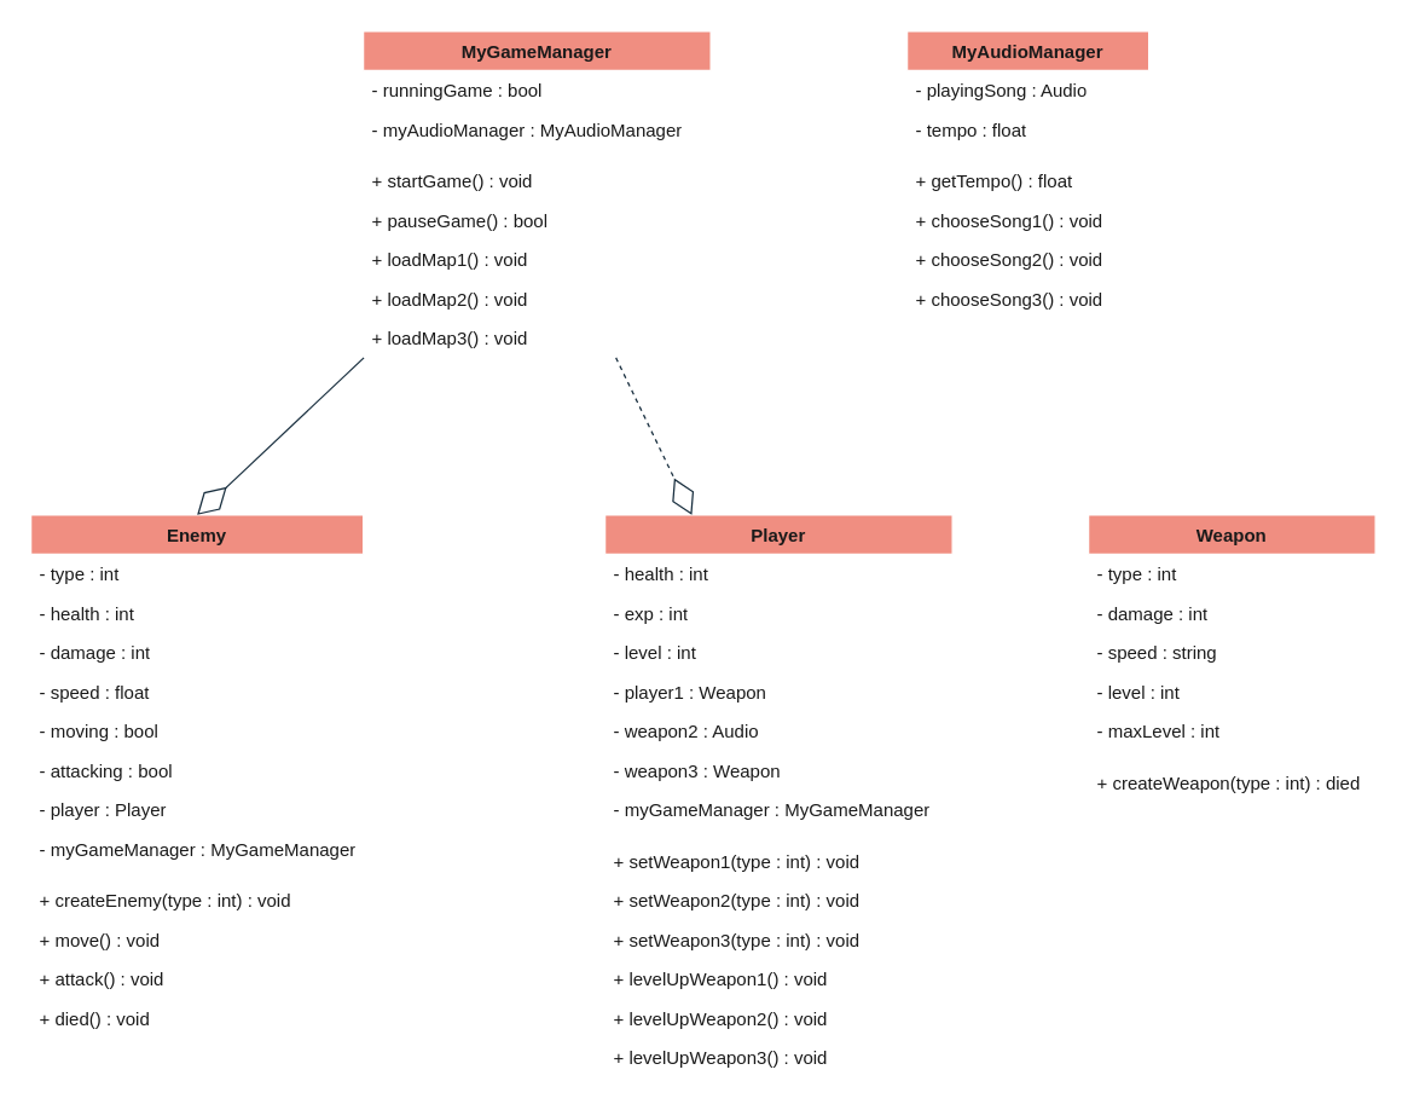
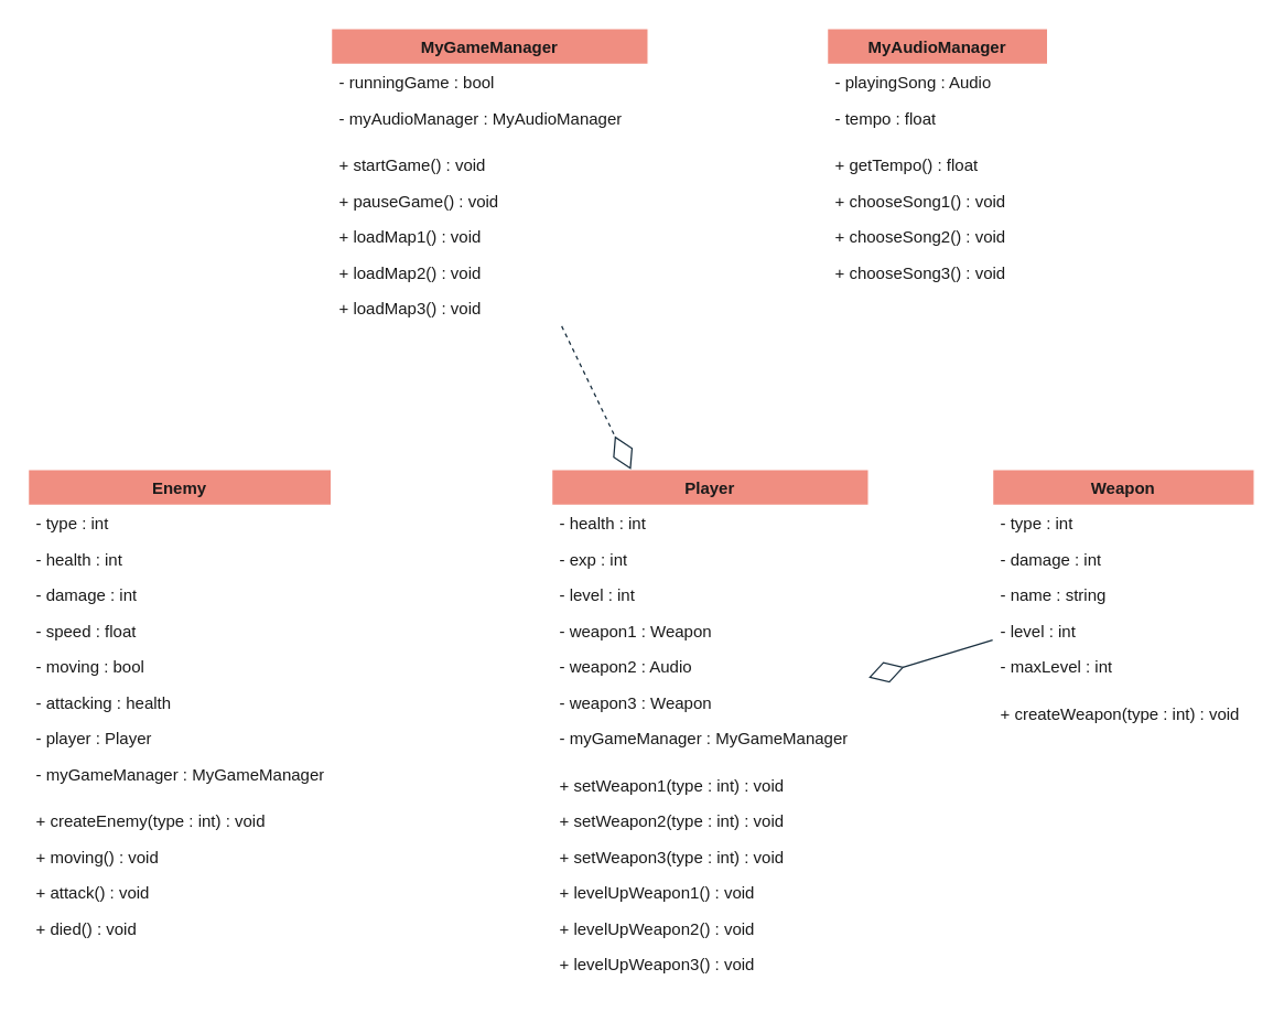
- <mxCell id="7" value="+ pauseGame() : bool" style="text;strokeColor=none;fillColor=none;align=left;verticalAlign=top;spacingLeft=4;spacingRight=4;overflow=hidden;rotatable=0;points=[[0,0.5],[1,0.5]];portConstraint=eastwest;whiteSpace=wrap;html=1;fontColor=#1A1A1A;" vertex="1" parent="2"><mxGeometry y="112" width="230" height="26" as="geometry" /></mxCell>
+ <mxCell id="7" value="+ pauseGame() : void" style="text;strokeColor=none;fillColor=none;align=left;verticalAlign=top;spacingLeft=4;spacingRight=4;overflow=hidden;rotatable=0;points=[[0,0.5],[1,0.5]];portConstraint=eastwest;whiteSpace=wrap;html=1;fontColor=#1A1A1A;" vertex="1" parent="2"><mxGeometry y="112" width="230" height="26" as="geometry" /></mxCell>
- <mxCell id="56" value="" style="endArrow=diamondThin;endFill=0;endSize=24;html=1;rounded=0;strokeColor=#182E3E;fontColor=#1A1A1A;entryX=0.5;entryY=0;entryDx=0;entryDy=0;" edge="1" parent="1" source="2" target="19"><mxGeometry width="160" relative="1" as="geometry"><mxPoint x="510" y="320" as="sourcePoint" /><mxPoint x="670" y="320" as="targetPoint" /></mxGeometry></mxCell>
- <mxCell id="51" value="- speed : string" style="text;strokeColor=none;fillColor=none;align=left;verticalAlign=top;spacingLeft=4;spacingRight=4;overflow=hidden;rotatable=0;points=[[0,0.5],[1,0.5]];portConstraint=eastwest;whiteSpace=wrap;html=1;fontColor=#1A1A1A;" vertex="1" parent="48"><mxGeometry y="78" width="190" height="26" as="geometry" /></mxCell>
+ <mxCell id="51" value="- name : string" style="text;strokeColor=none;fillColor=none;align=left;verticalAlign=top;spacingLeft=4;spacingRight=4;overflow=hidden;rotatable=0;points=[[0,0.5],[1,0.5]];portConstraint=eastwest;whiteSpace=wrap;html=1;fontColor=#1A1A1A;" vertex="1" parent="48"><mxGeometry y="78" width="190" height="26" as="geometry" /></mxCell>
- <mxCell id="37" value="- player1 : Weapon" style="text;strokeColor=none;fillColor=none;align=left;verticalAlign=top;spacingLeft=4;spacingRight=4;overflow=hidden;rotatable=0;points=[[0,0.5],[1,0.5]];portConstraint=eastwest;whiteSpace=wrap;html=1;fontColor=#1A1A1A;" vertex="1" parent="33"><mxGeometry y="104" width="230" height="26" as="geometry" /></mxCell>
+ <mxCell id="37" value="- weapon1 : Weapon" style="text;strokeColor=none;fillColor=none;align=left;verticalAlign=top;spacingLeft=4;spacingRight=4;overflow=hidden;rotatable=0;points=[[0,0.5],[1,0.5]];portConstraint=eastwest;whiteSpace=wrap;html=1;fontColor=#1A1A1A;" vertex="1" parent="33"><mxGeometry y="104" width="230" height="26" as="geometry" /></mxCell>
+ <mxCell id="58" value="" style="endArrow=diamondThin;endFill=0;endSize=24;html=1;rounded=0;strokeColor=#182E3E;fontColor=#1A1A1A;" edge="1" parent="1" source="48" target="33"><mxGeometry width="160" relative="1" as="geometry"><mxPoint x="560" y="450" as="sourcePoint" /><mxPoint x="720" y="450" as="targetPoint" /></mxGeometry></mxCell>
- <mxCell id="25" value="- attacking : bool" style="text;strokeColor=none;fillColor=none;align=left;verticalAlign=top;spacingLeft=4;spacingRight=4;overflow=hidden;rotatable=0;points=[[0,0.5],[1,0.5]];portConstraint=eastwest;whiteSpace=wrap;html=1;fontColor=#1A1A1A;" vertex="1" parent="19"><mxGeometry y="156" width="220" height="26" as="geometry" /></mxCell>
+ <mxCell id="25" value="- attacking : health" style="text;strokeColor=none;fillColor=none;align=left;verticalAlign=top;spacingLeft=4;spacingRight=4;overflow=hidden;rotatable=0;points=[[0,0.5],[1,0.5]];portConstraint=eastwest;whiteSpace=wrap;html=1;fontColor=#1A1A1A;" vertex="1" parent="19"><mxGeometry y="156" width="220" height="26" as="geometry" /></mxCell>
- <mxCell id="55" value="+ createWeapon(type : int) : died" style="text;strokeColor=none;fillColor=none;align=left;verticalAlign=top;spacingLeft=4;spacingRight=4;overflow=hidden;rotatable=0;points=[[0,0.5],[1,0.5]];portConstraint=eastwest;whiteSpace=wrap;html=1;fontColor=#1A1A1A;" vertex="1" parent="48"><mxGeometry y="164" width="190" height="26" as="geometry" /></mxCell>
+ <mxCell id="55" value="+ createWeapon(type : int) : void" style="text;strokeColor=none;fillColor=none;align=left;verticalAlign=top;spacingLeft=4;spacingRight=4;overflow=hidden;rotatable=0;points=[[0,0.5],[1,0.5]];portConstraint=eastwest;whiteSpace=wrap;html=1;fontColor=#1A1A1A;" vertex="1" parent="48"><mxGeometry y="164" width="190" height="26" as="geometry" /></mxCell>
- <mxCell id="30" value="+ move() : void" style="text;strokeColor=none;fillColor=none;align=left;verticalAlign=top;spacingLeft=4;spacingRight=4;overflow=hidden;rotatable=0;points=[[0,0.5],[1,0.5]];portConstraint=eastwest;whiteSpace=wrap;html=1;fontColor=#1A1A1A;" vertex="1" parent="19"><mxGeometry y="268" width="220" height="26" as="geometry" /></mxCell>
+ <mxCell id="30" value="+ moving() : void" style="text;strokeColor=none;fillColor=none;align=left;verticalAlign=top;spacingLeft=4;spacingRight=4;overflow=hidden;rotatable=0;points=[[0,0.5],[1,0.5]];portConstraint=eastwest;whiteSpace=wrap;html=1;fontColor=#1A1A1A;" vertex="1" parent="19"><mxGeometry y="268" width="220" height="26" as="geometry" /></mxCell>
